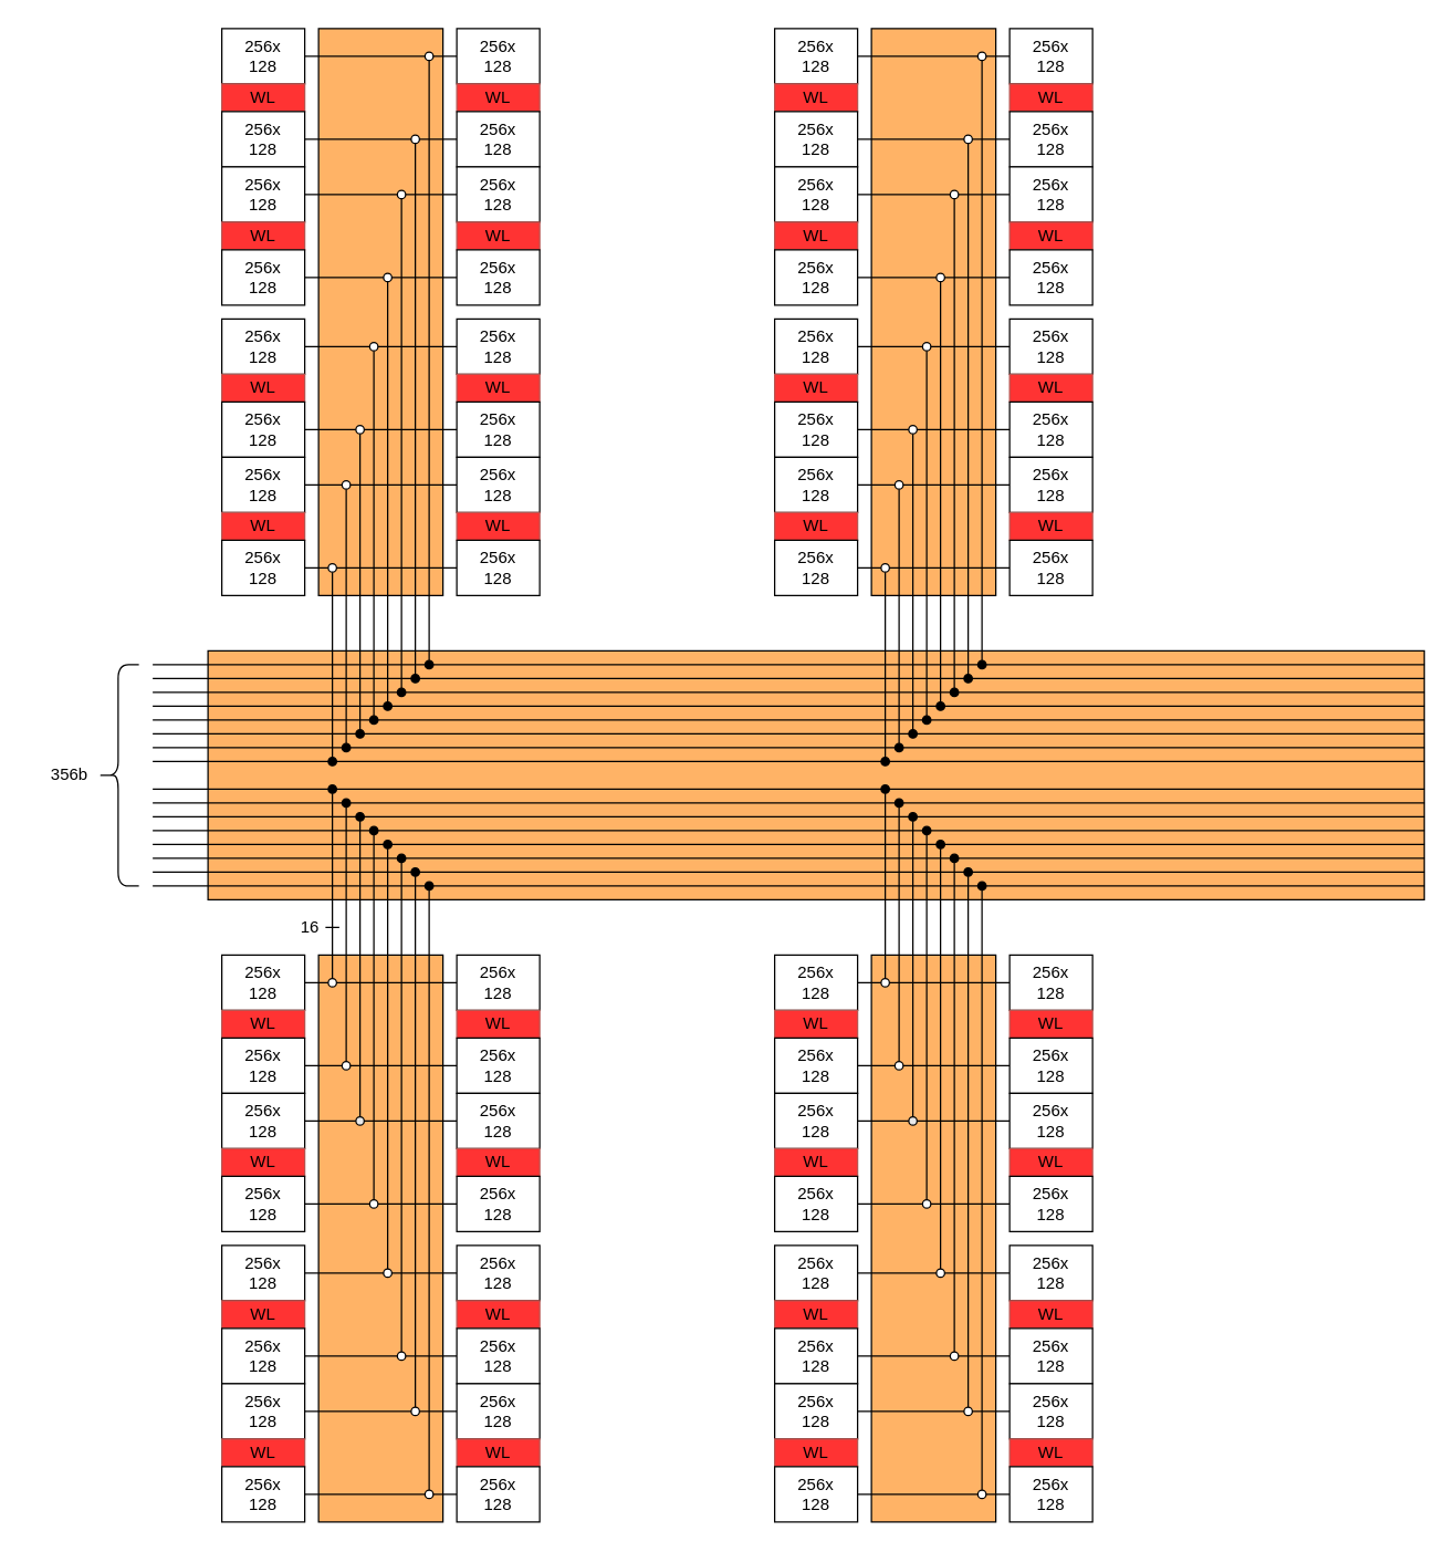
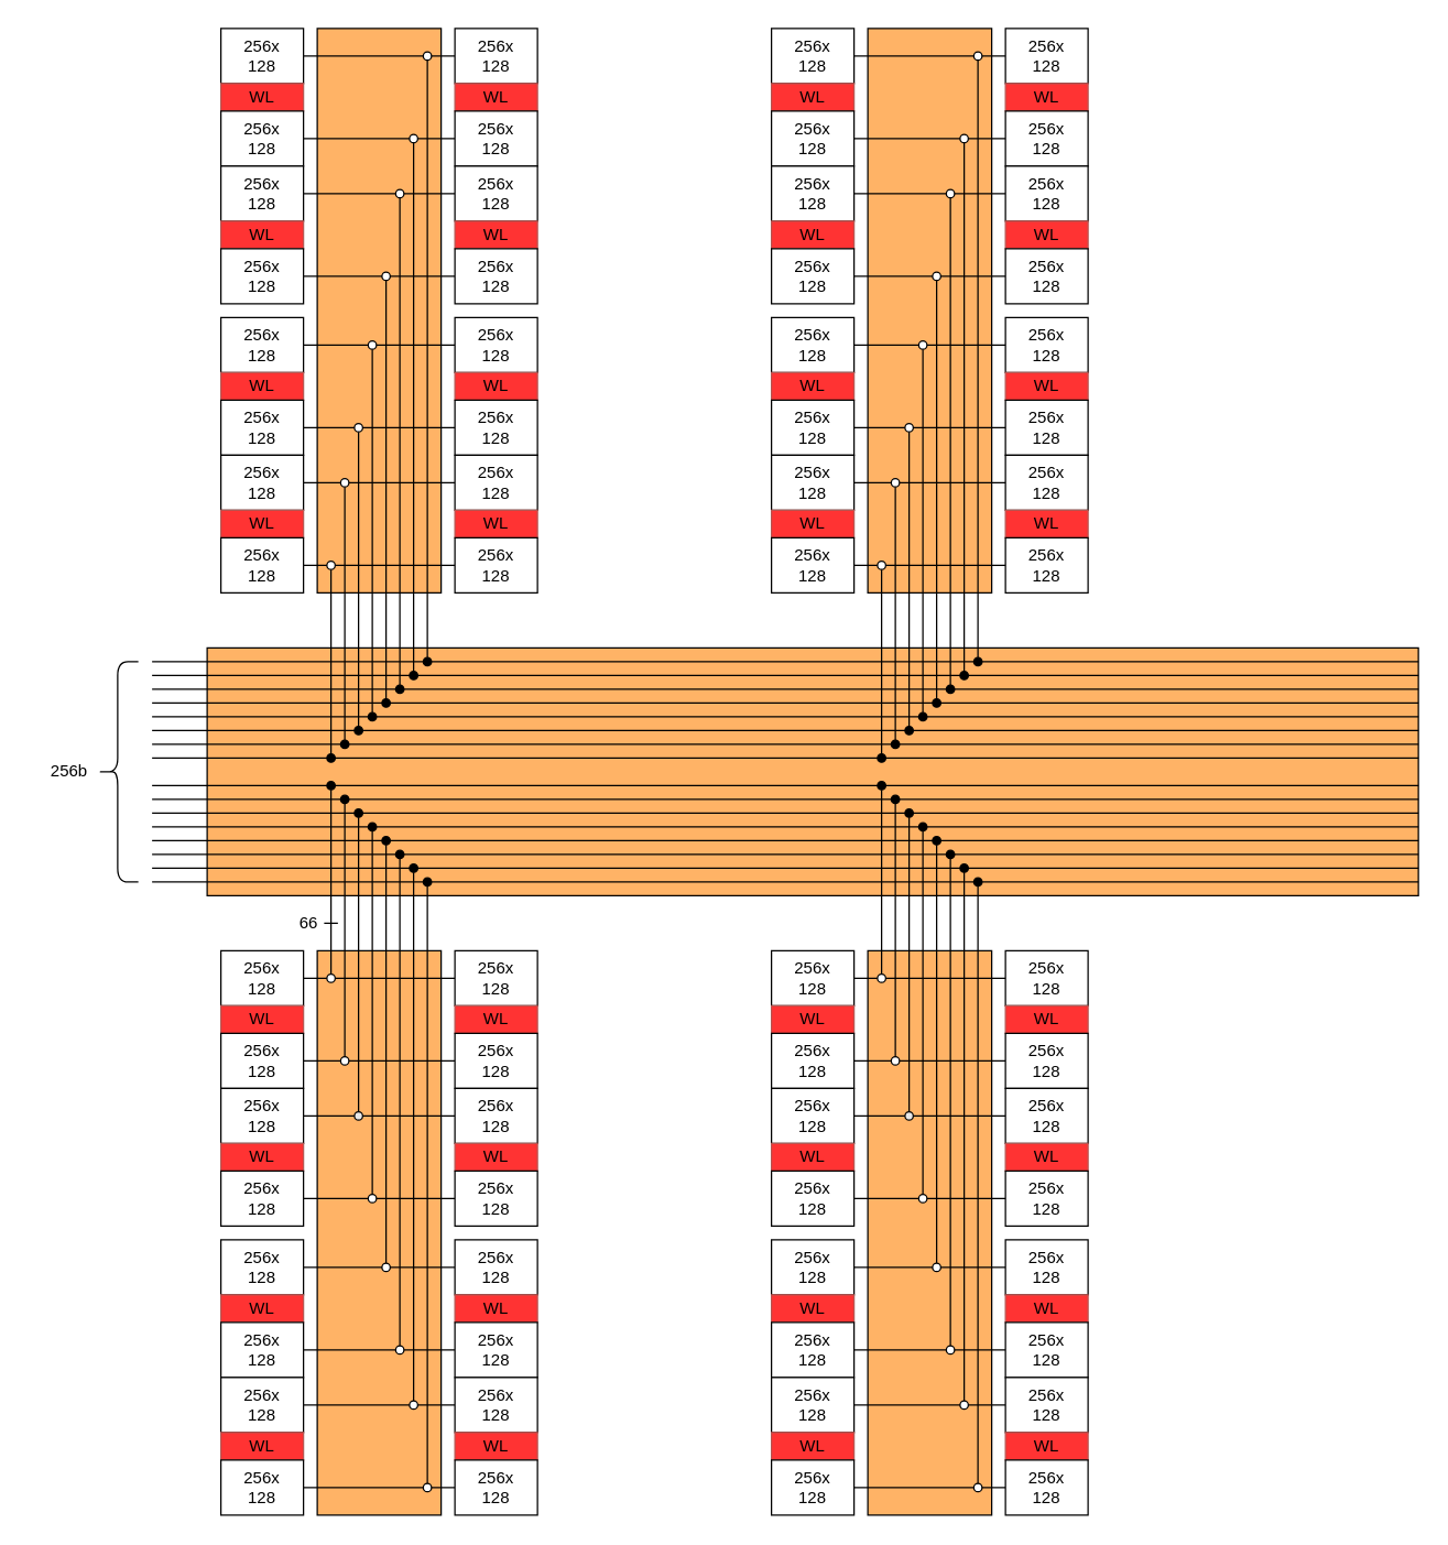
- <mxCell id="184" value="356b" style="text;html=1;align=center;verticalAlign=middle;whiteSpace=wrap;rounded=0;" vertex="1" parent="1"><mxGeometry x="20" y="545" width="60" height="30" as="geometry" /></mxCell>
+ <mxCell id="184" value="256b" style="text;html=1;align=center;verticalAlign=middle;whiteSpace=wrap;rounded=0;" vertex="1" parent="1"><mxGeometry x="20" y="545" width="60" height="30" as="geometry" /></mxCell>
- <mxCell id="186" value="16" style="text;html=1;align=center;verticalAlign=middle;whiteSpace=wrap;rounded=0;" vertex="1" parent="1"><mxGeometry x="194" y="655" width="60" height="30" as="geometry" /></mxCell>
+ <mxCell id="186" value="66" style="text;html=1;align=center;verticalAlign=middle;whiteSpace=wrap;rounded=0;" vertex="1" parent="1"><mxGeometry x="194" y="655" width="60" height="30" as="geometry" /></mxCell>
